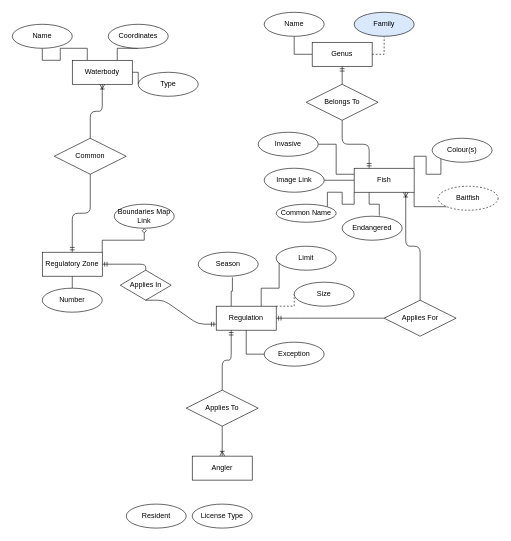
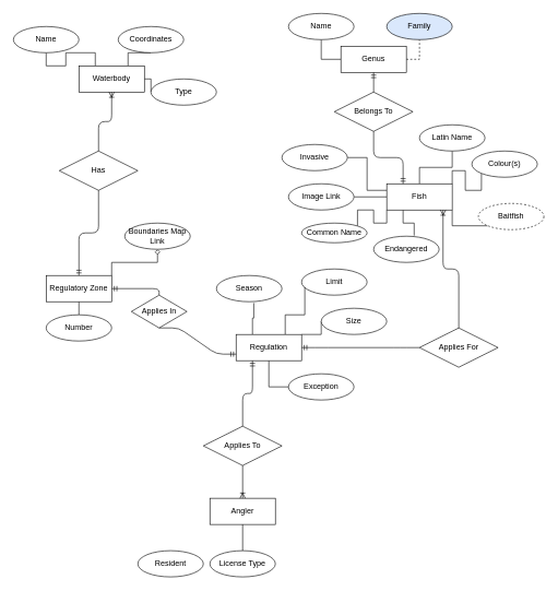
+ <mxCell id="30" value="Latin Name" style="ellipse;whiteSpace=wrap;html=1;align=center;" parent="1" vertex="1"><mxGeometry x="640" y="190" width="100" height="40" as="geometry" /></mxCell>
+ <mxCell id="8" style="edgeStyle=orthogonalEdgeStyle;rounded=0;orthogonalLoop=1;jettySize=auto;html=1;exitX=0.5;exitY=0;exitDx=0;exitDy=0;entryX=0.5;entryY=1;entryDx=0;entryDy=0;endArrow=none;endFill=0;" parent="1" source="12" target="30" edge="1"><mxGeometry relative="1" as="geometry" /></mxCell>
- <mxCell id="49" value="Common" style="shape=rhombus;perimeter=rhombusPerimeter;whiteSpace=wrap;html=1;align=center;" parent="1" vertex="1"><mxGeometry x="90" y="230" width="120" height="60" as="geometry" /></mxCell>
+ <mxCell id="49" value="Has" style="shape=rhombus;perimeter=rhombusPerimeter;whiteSpace=wrap;html=1;align=center;" parent="1" vertex="1"><mxGeometry x="90" y="230" width="120" height="60" as="geometry" /></mxCell>
- <mxCell id="38" style="edgeStyle=orthogonalEdgeStyle;rounded=0;orthogonalLoop=1;jettySize=auto;html=1;exitX=1;exitY=0;exitDx=0;exitDy=0;entryX=0;entryY=0.5;entryDx=0;entryDy=0;endArrow=none;endFill=0;dashed=1;" parent="1" source="40" target="45" edge="1"><mxGeometry relative="1" as="geometry" /></mxCell>
+ <mxCell id="38" style="edgeStyle=orthogonalEdgeStyle;rounded=0;orthogonalLoop=1;jettySize=auto;html=1;exitX=1;exitY=0;exitDx=0;exitDy=0;entryX=0;entryY=0.5;entryDx=0;entryDy=0;endArrow=none;endFill=0;" parent="1" source="40" target="45" edge="1"><mxGeometry relative="1" as="geometry" /></mxCell>
+ <mxCell id="23" value="" style="endArrow=none;html=1;exitX=0.5;exitY=0;exitDx=0;exitDy=0;entryX=0.5;entryY=1;entryDx=0;entryDy=0;" parent="1" source="21" target="20" edge="1"><mxGeometry width="50" height="50" relative="1" as="geometry"><mxPoint x="290" y="860" as="sourcePoint" /><mxPoint x="340" y="810" as="targetPoint" /></mxGeometry></mxCell>
